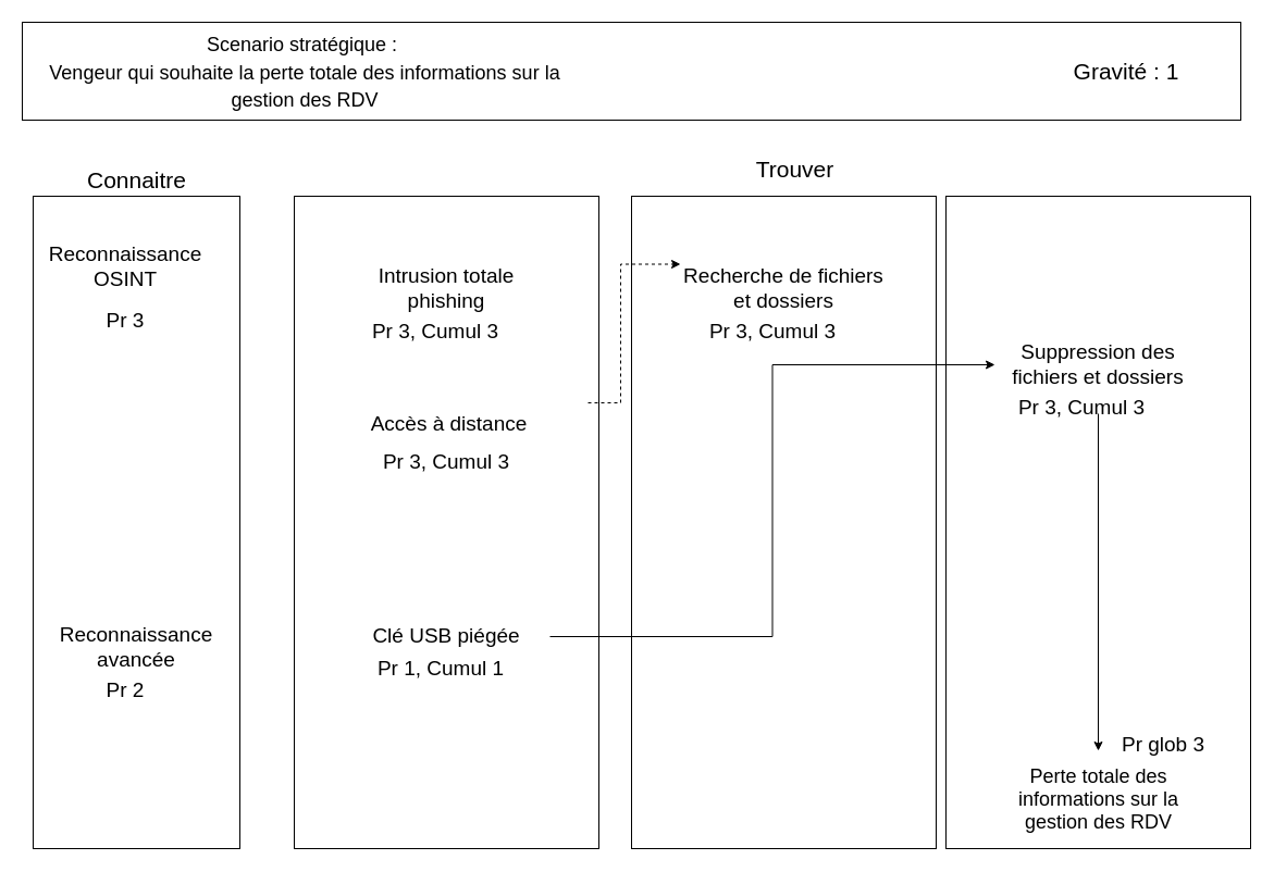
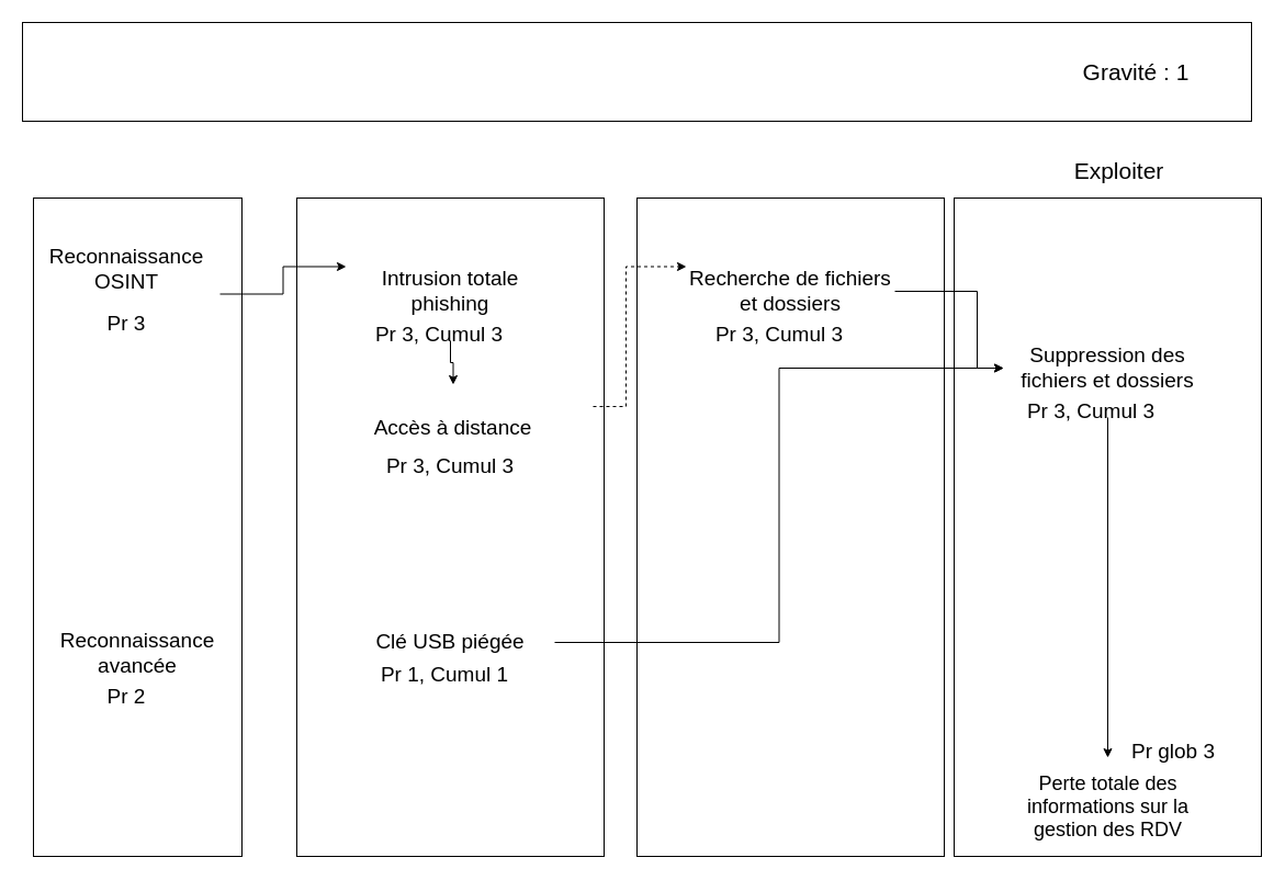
- <mxCell id="10" value="&lt;font style=&quot;font-size: 18px;&quot;&gt;Scenario stratégique :&amp;nbsp;&lt;br&gt;Vengeur qui souhaite la perte totale des informations sur la gestion des RDV&lt;/font&gt;" style="text;html=1;strokeColor=none;fillColor=none;align=center;verticalAlign=middle;whiteSpace=wrap;rounded=0;fontSize=21;" parent="1" vertex="1"><mxGeometry x="20" y="20" width="520" height="90" as="geometry" /></mxCell>
- <mxCell id="7" value="Trouver" style="text;html=1;strokeColor=none;fillColor=none;align=center;verticalAlign=middle;whiteSpace=wrap;rounded=0;fontSize=21;" parent="1" vertex="1"><mxGeometry x="677.5" y="140" width="105" height="30" as="geometry" /></mxCell>
+ <mxCell id="8" value="Exploiter" style="text;html=1;strokeColor=none;fillColor=none;align=center;verticalAlign=middle;whiteSpace=wrap;rounded=0;fontSize=21;" parent="1" vertex="1"><mxGeometry x="966.5" y="140" width="105" height="30" as="geometry" /></mxCell>
- <mxCell id="6" value="Connaitre" style="text;html=1;strokeColor=none;fillColor=none;align=center;verticalAlign=middle;whiteSpace=wrap;rounded=0;fontSize=21;" parent="1" vertex="1"><mxGeometry x="72.5" y="150" width="105" height="30" as="geometry" /></mxCell>
+ <mxCell id="13" style="edgeStyle=orthogonalEdgeStyle;rounded=0;orthogonalLoop=1;jettySize=auto;html=1;entryX=0;entryY=0.25;entryDx=0;entryDy=0;fontSize=19;exitX=1;exitY=0.75;exitDx=0;exitDy=0;" parent="1" source="14" target="22" edge="1"><mxGeometry relative="1" as="geometry"><mxPoint x="220" y="268" as="sourcePoint" /></mxGeometry></mxCell>
+ <mxCell id="17" style="edgeStyle=orthogonalEdgeStyle;rounded=0;orthogonalLoop=1;jettySize=auto;html=1;exitX=1;exitY=0.5;exitDx=0;exitDy=0;entryX=0;entryY=0.5;entryDx=0;entryDy=0;fontSize=19;" parent="1" source="18" target="20" edge="1"><mxGeometry relative="1" as="geometry"><Array as="points"><mxPoint x="890" y="265" /><mxPoint x="890" y="335" /></Array></mxGeometry></mxCell>
+ <mxCell id="21" style="edgeStyle=orthogonalEdgeStyle;rounded=0;orthogonalLoop=1;jettySize=auto;html=1;exitX=0.5;exitY=1;exitDx=0;exitDy=0;entryX=0.5;entryY=0;entryDx=0;entryDy=0;fontSize=19;" parent="1" source="22" target="25" edge="1"><mxGeometry relative="1" as="geometry" /></mxCell>
